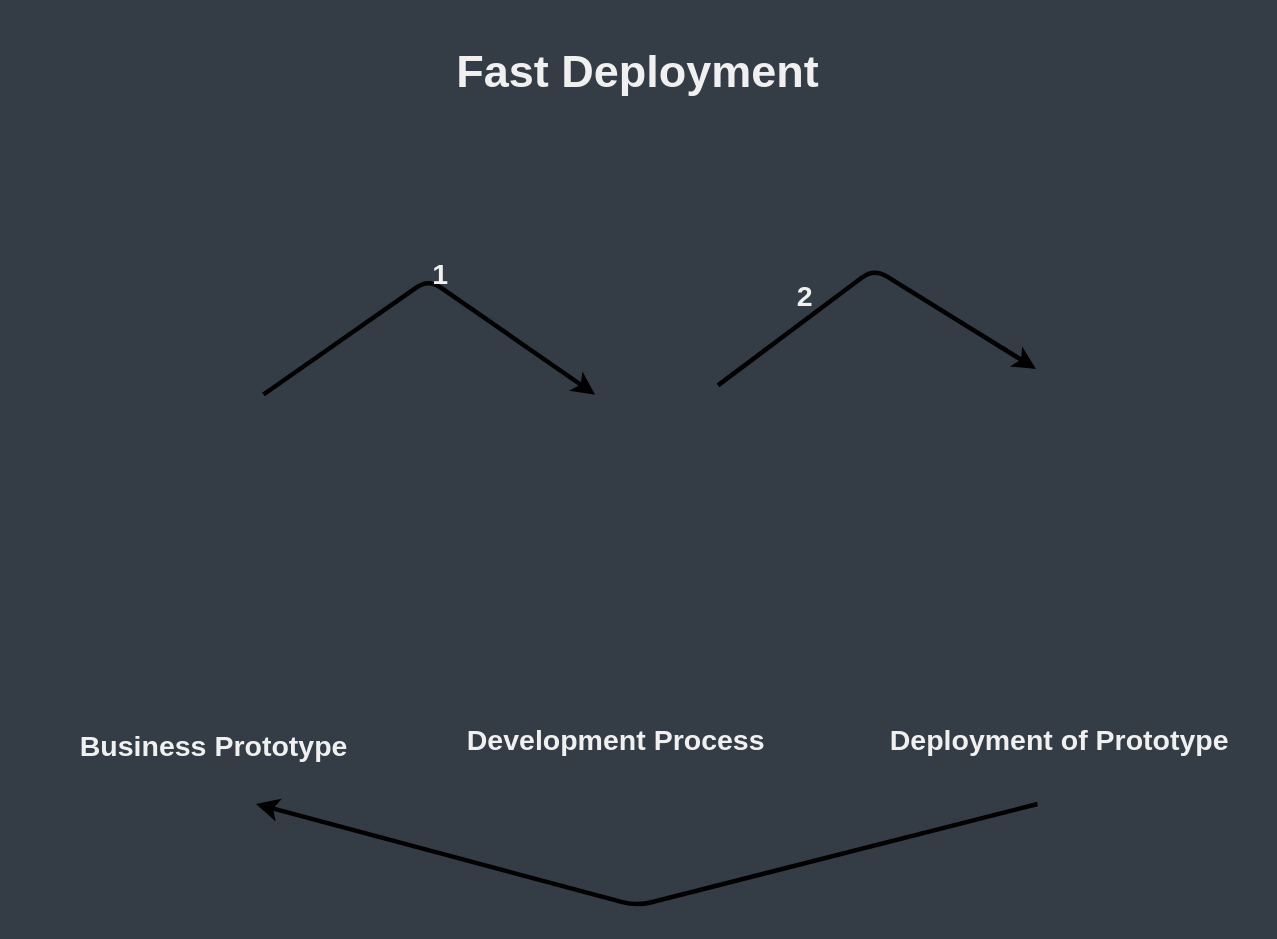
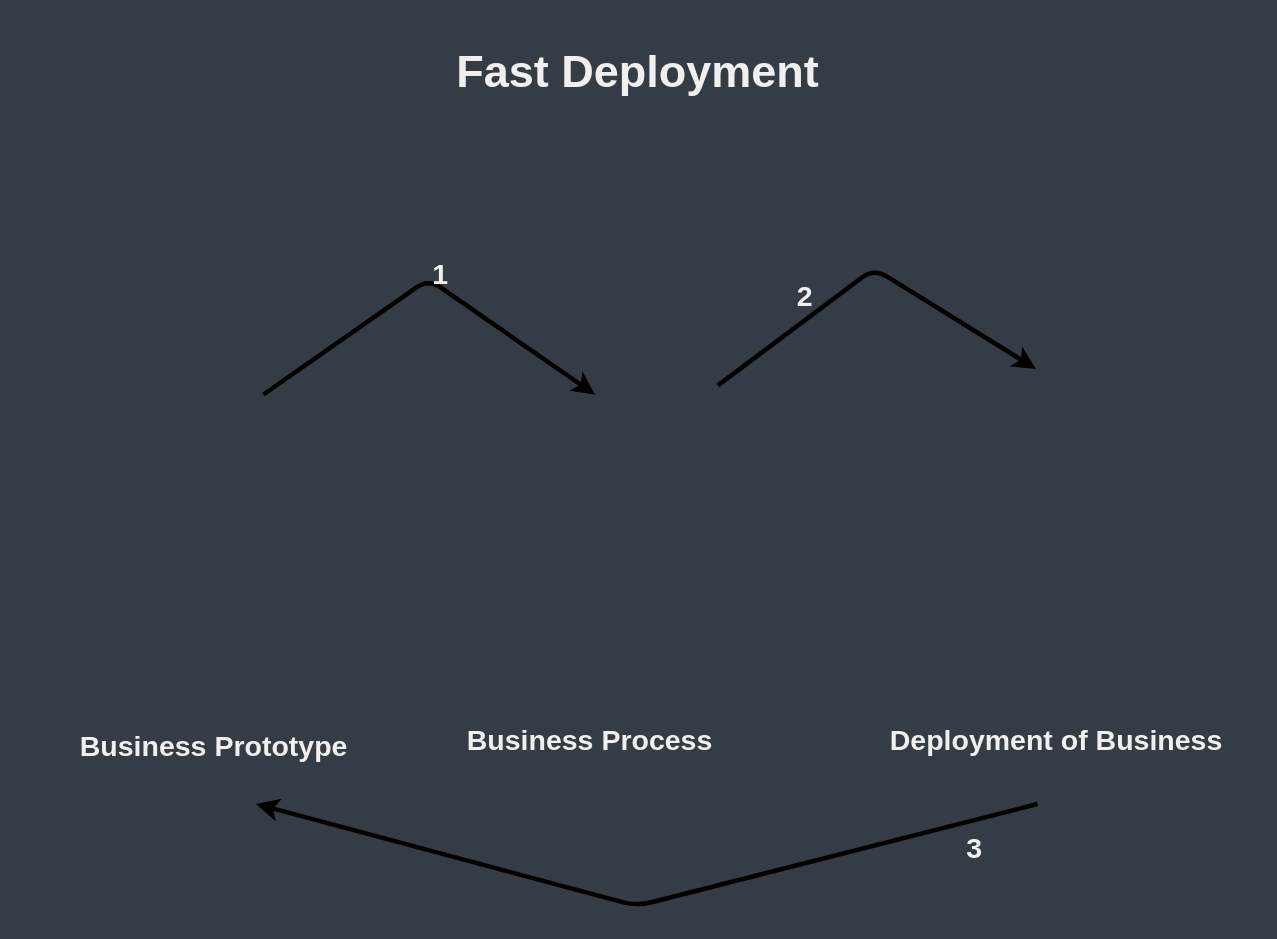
- <mxCell id="9" value="&lt;h1 style=&quot;font-size: 19px;&quot;&gt;Development Process&lt;/h1&gt;" style="text;html=1;strokeColor=none;fillColor=none;spacing=5;spacingTop=-20;whiteSpace=wrap;overflow=hidden;rounded=0;fontSize=19;fontColor=#F0F0F0;" parent="7" vertex="1"><mxGeometry x="29.5" y="242" width="211" height="29" as="geometry" /></mxCell>
+ <mxCell id="9" value="&lt;h1 style=&quot;font-size: 19px;&quot;&gt;Business Process&lt;/h1&gt;" style="text;html=1;strokeColor=none;fillColor=none;spacing=5;spacingTop=-20;whiteSpace=wrap;overflow=hidden;rounded=0;fontSize=19;fontColor=#F0F0F0;" parent="7" vertex="1"><mxGeometry x="29.5" y="242" width="211" height="29" as="geometry" /></mxCell>
- <mxCell id="12" value="&lt;h1 style=&quot;font-size: 19px;&quot;&gt;Deployment of Prototype&lt;/h1&gt;" style="text;html=1;strokeColor=none;fillColor=none;spacing=5;spacingTop=-20;whiteSpace=wrap;overflow=hidden;rounded=0;fontSize=19;fontColor=#F0F0F0;" parent="10" vertex="1"><mxGeometry x="15" y="242" width="236" height="29" as="geometry" /></mxCell>
+ <mxCell id="12" value="&lt;h1 style=&quot;font-size: 19px;&quot;&gt;Deployment of Business&lt;/h1&gt;" style="text;html=1;strokeColor=none;fillColor=none;spacing=5;spacingTop=-20;whiteSpace=wrap;overflow=hidden;rounded=0;fontSize=19;fontColor=#F0F0F0;" parent="10" vertex="1"><mxGeometry x="15" y="242" width="236" height="29" as="geometry" /></mxCell>
+ <mxCell id="17" value="&lt;h1 style=&quot;font-size: 19px;&quot;&gt;3&lt;/h1&gt;" style="text;html=1;strokeColor=none;fillColor=none;spacing=5;spacingTop=-20;whiteSpace=wrap;overflow=hidden;rounded=0;fontSize=19;fontColor=#F0F0F0;" parent="1" vertex="1"><mxGeometry x="639" y="551.5" width="29" height="29" as="geometry" /></mxCell>
